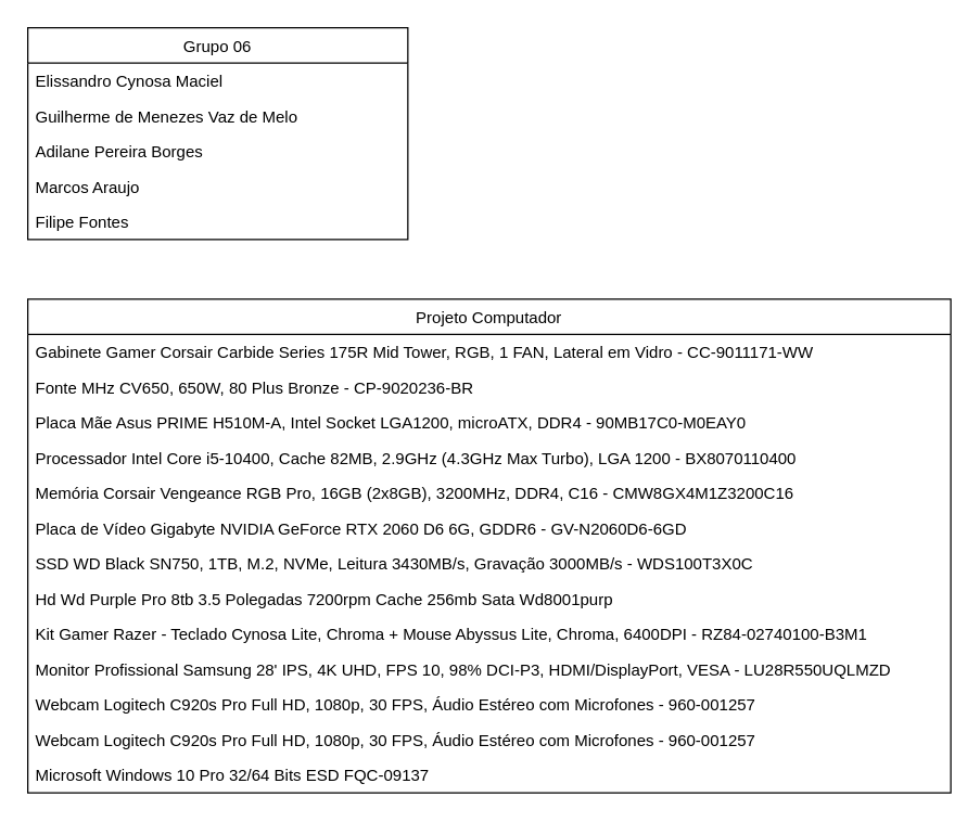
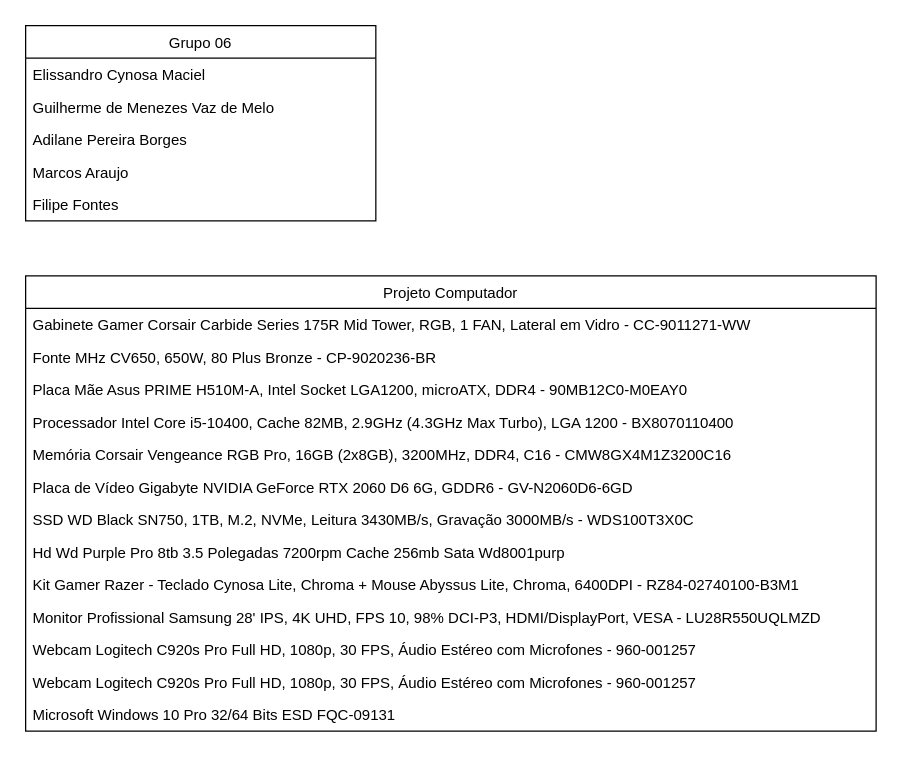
- <mxCell id="3" value="Gabinete Gamer Corsair Carbide Series 175R Mid Tower, RGB, 1 FAN, Lateral em Vidro - CC-9011171-WW" style="text;strokeColor=none;fillColor=none;align=left;verticalAlign=top;spacingLeft=4;spacingRight=4;overflow=hidden;rotatable=0;points=[[0,0.5],[1,0.5]];portConstraint=eastwest;" vertex="1" parent="2"><mxGeometry y="26" width="680" height="26" as="geometry" /></mxCell>
+ <mxCell id="3" value="Gabinete Gamer Corsair Carbide Series 175R Mid Tower, RGB, 1 FAN, Lateral em Vidro - CC-9011271-WW" style="text;strokeColor=none;fillColor=none;align=left;verticalAlign=top;spacingLeft=4;spacingRight=4;overflow=hidden;rotatable=0;points=[[0,0.5],[1,0.5]];portConstraint=eastwest;" vertex="1" parent="2"><mxGeometry y="26" width="680" height="26" as="geometry" /></mxCell>
- <mxCell id="5" value="Placa Mãe Asus PRIME H510M-A, Intel Socket LGA1200, microATX, DDR4 - 90MB17C0-M0EAY0" style="text;strokeColor=none;fillColor=none;align=left;verticalAlign=top;spacingLeft=4;spacingRight=4;overflow=hidden;rotatable=0;points=[[0,0.5],[1,0.5]];portConstraint=eastwest;" vertex="1" parent="2"><mxGeometry y="78" width="680" height="26" as="geometry" /></mxCell>
+ <mxCell id="5" value="Placa Mãe Asus PRIME H510M-A, Intel Socket LGA1200, microATX, DDR4 - 90MB12C0-M0EAY0" style="text;strokeColor=none;fillColor=none;align=left;verticalAlign=top;spacingLeft=4;spacingRight=4;overflow=hidden;rotatable=0;points=[[0,0.5],[1,0.5]];portConstraint=eastwest;" vertex="1" parent="2"><mxGeometry y="78" width="680" height="26" as="geometry" /></mxCell>
- <mxCell id="15" value="Microsoft Windows 10 Pro 32/64 Bits ESD FQC-09137" style="text;strokeColor=none;fillColor=none;align=left;verticalAlign=top;spacingLeft=4;spacingRight=4;overflow=hidden;rotatable=0;points=[[0,0.5],[1,0.5]];portConstraint=eastwest;" vertex="1" parent="2"><mxGeometry y="338" width="680" height="26" as="geometry" /></mxCell>
+ <mxCell id="15" value="Microsoft Windows 10 Pro 32/64 Bits ESD FQC-09131" style="text;strokeColor=none;fillColor=none;align=left;verticalAlign=top;spacingLeft=4;spacingRight=4;overflow=hidden;rotatable=0;points=[[0,0.5],[1,0.5]];portConstraint=eastwest;" vertex="1" parent="2"><mxGeometry y="338" width="680" height="26" as="geometry" /></mxCell>
